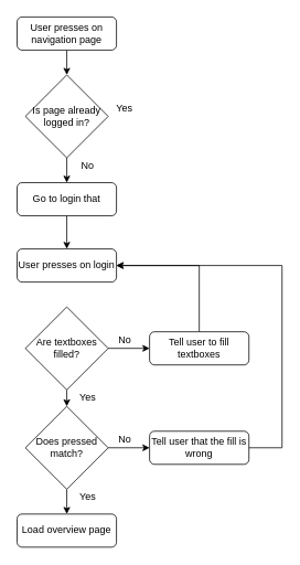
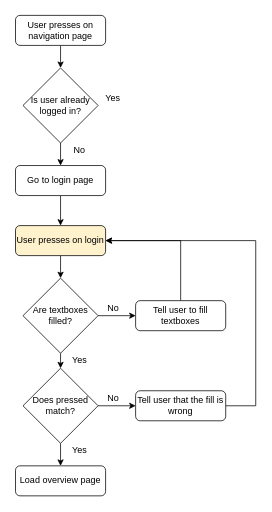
- <mxCell id="15" value="Is page already logged in?" style="rhombus;whiteSpace=wrap;html=1;" parent="1" vertex="1"><mxGeometry x="30" y="90" width="100" height="100" as="geometry" /></mxCell>
+ <mxCell id="15" value="Is user already logged in?" style="rhombus;whiteSpace=wrap;html=1;" parent="1" vertex="1"><mxGeometry x="30" y="90" width="100" height="100" as="geometry" /></mxCell>
- <mxCell id="17" value="Go to login that" style="rounded=1;whiteSpace=wrap;html=1;" parent="1" vertex="1"><mxGeometry x="20" y="220" width="120" height="40" as="geometry" /></mxCell>
+ <mxCell id="17" value="Go to login page" style="rounded=1;whiteSpace=wrap;html=1;" parent="1" vertex="1"><mxGeometry x="20" y="220" width="120" height="40" as="geometry" /></mxCell>
- <mxCell id="3" value="User presses on login" style="rounded=1;whiteSpace=wrap;html=1;" parent="1" vertex="1"><mxGeometry x="20" y="300" width="120" height="40" as="geometry" /></mxCell>
+ <mxCell id="3" value="User presses on login" style="rounded=1;whiteSpace=wrap;html=1;fillColor=#fff2cc;" parent="1" vertex="1"><mxGeometry x="20" y="300" width="120" height="40" as="geometry" /></mxCell>
+ <mxCell id="2" style="edgeStyle=orthogonalEdgeStyle;rounded=0;orthogonalLoop=1;jettySize=auto;html=1;exitX=0.5;exitY=1;exitDx=0;exitDy=0;entryX=0.5;entryY=0;entryDx=0;entryDy=0;" parent="1" source="3" target="6" edge="1"><mxGeometry relative="1" as="geometry" /></mxCell>
